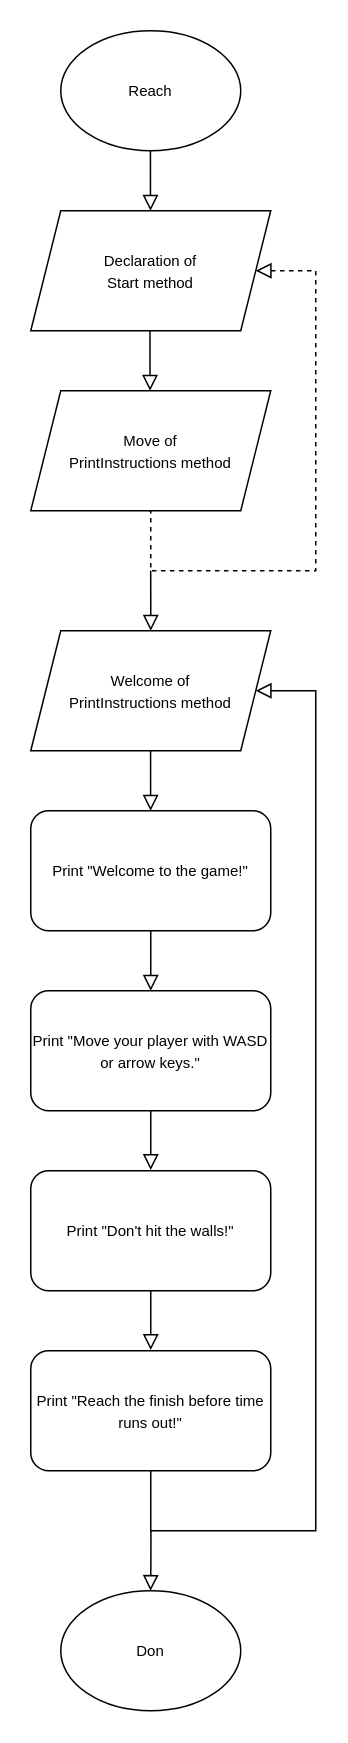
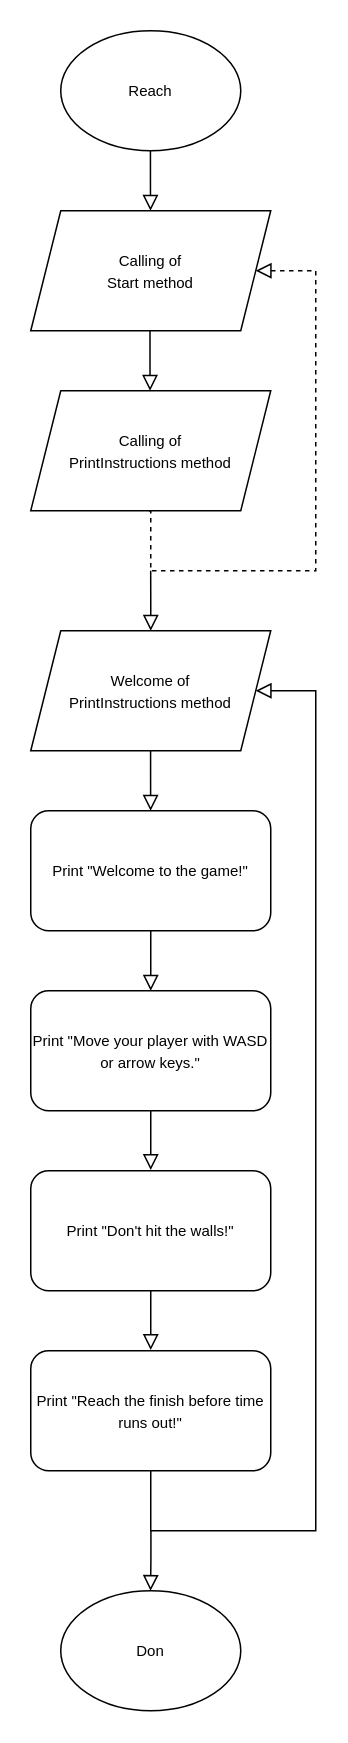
- <mxCell id="15" value="&lt;font style=&quot;font-size: 10px;&quot;&gt;Declaration of&lt;/font&gt;&lt;div&gt;&lt;span style=&quot;font-size: 10px; background-color: transparent; color: light-dark(rgb(0, 0, 0), rgb(255, 255, 255));&quot;&gt;Start method&lt;/span&gt;&lt;/div&gt;" style="shape=parallelogram;perimeter=parallelogramPerimeter;whiteSpace=wrap;html=1;fixedSize=1;align=center;" vertex="1" parent="1"><mxGeometry x="20" y="140" width="160" height="80" as="geometry" /></mxCell>
+ <mxCell id="15" value="&lt;font style=&quot;font-size: 10px;&quot;&gt;Calling of&lt;/font&gt;&lt;div&gt;&lt;span style=&quot;font-size: 10px; background-color: transparent; color: light-dark(rgb(0, 0, 0), rgb(255, 255, 255));&quot;&gt;Start method&lt;/span&gt;&lt;/div&gt;" style="shape=parallelogram;perimeter=parallelogramPerimeter;whiteSpace=wrap;html=1;fixedSize=1;align=center;" vertex="1" parent="1"><mxGeometry x="20" y="140" width="160" height="80" as="geometry" /></mxCell>
- <mxCell id="16" value="&lt;font style=&quot;font-size: 10px;&quot;&gt;Move of&lt;/font&gt;&lt;div&gt;&lt;span style=&quot;background-color: transparent; color: light-dark(rgb(0, 0, 0), rgb(255, 255, 255)); font-size: 10px;&quot;&gt;PrintInstructions method&lt;/span&gt;&lt;/div&gt;" style="shape=parallelogram;perimeter=parallelogramPerimeter;whiteSpace=wrap;html=1;fixedSize=1;align=center;" vertex="1" parent="1"><mxGeometry x="20" y="260" width="160" height="80" as="geometry" /></mxCell>
+ <mxCell id="16" value="&lt;font style=&quot;font-size: 10px;&quot;&gt;Calling of&lt;/font&gt;&lt;div&gt;&lt;span style=&quot;background-color: transparent; color: light-dark(rgb(0, 0, 0), rgb(255, 255, 255)); font-size: 10px;&quot;&gt;PrintInstructions method&lt;/span&gt;&lt;/div&gt;" style="shape=parallelogram;perimeter=parallelogramPerimeter;whiteSpace=wrap;html=1;fixedSize=1;align=center;" vertex="1" parent="1"><mxGeometry x="20" y="260" width="160" height="80" as="geometry" /></mxCell>
